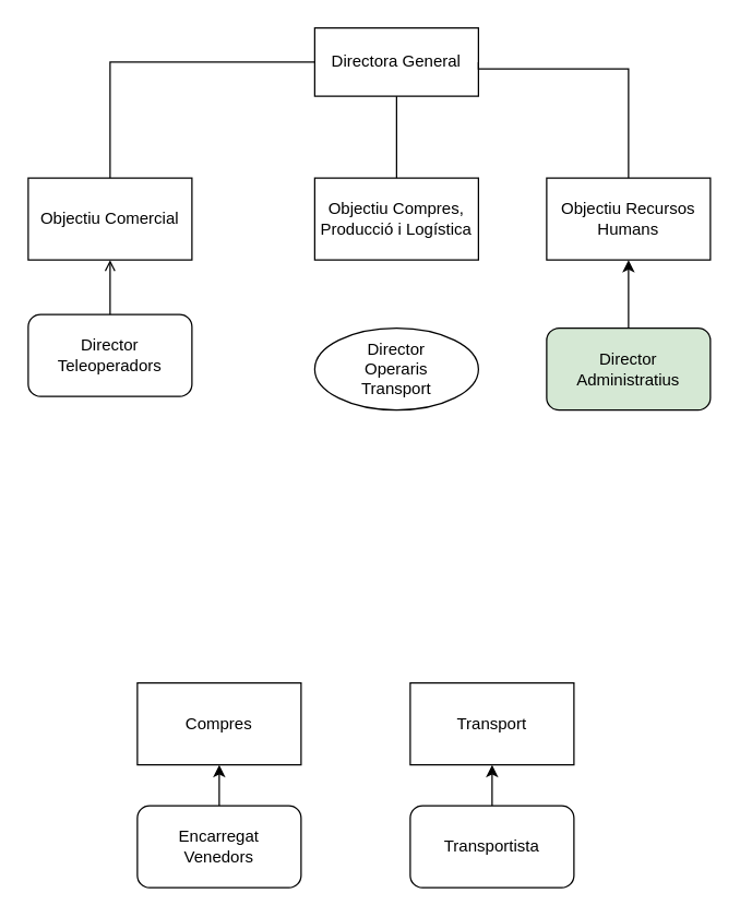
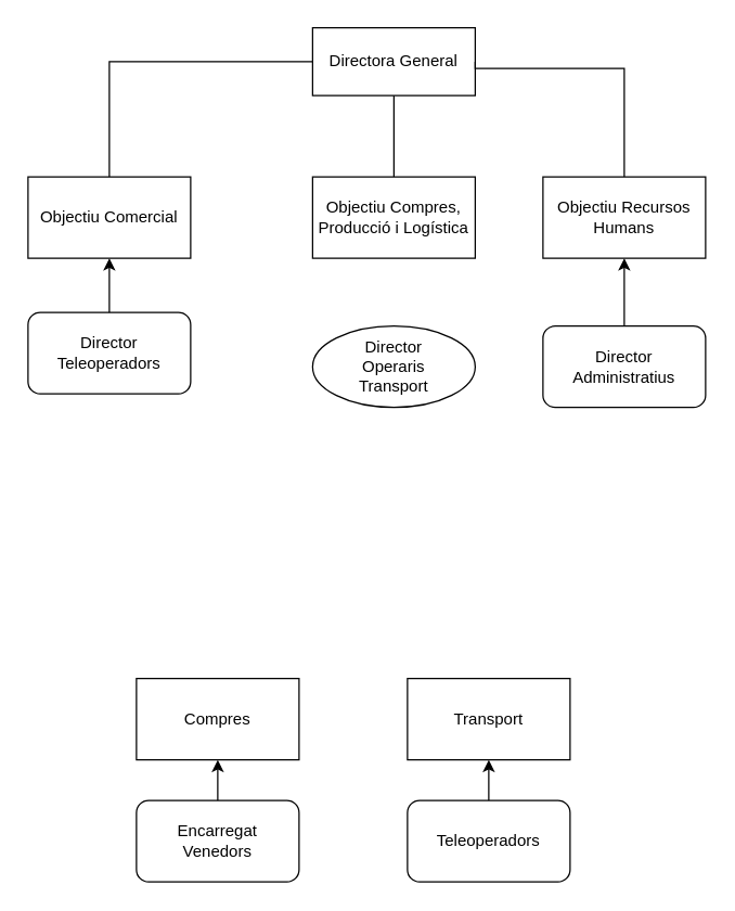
- <mxCell id="9" style="edgeStyle=orthogonalEdgeStyle;rounded=0;orthogonalLoop=1;jettySize=auto;html=1;entryX=0.5;entryY=1;entryDx=0;entryDy=0;endArrow=open;" edge="1" parent="1" source="10" target="4"><mxGeometry relative="1" as="geometry" /></mxCell>
+ <mxCell id="9" style="edgeStyle=orthogonalEdgeStyle;rounded=0;orthogonalLoop=1;jettySize=auto;html=1;entryX=0.5;entryY=1;entryDx=0;entryDy=0;" edge="1" parent="1" source="10" target="4"><mxGeometry relative="1" as="geometry" /></mxCell>
- <mxCell id="13" value="&lt;div&gt;Director&lt;/div&gt;Administratius" style="rounded=1;whiteSpace=wrap;html=1;fillColor=#d5e8d4;" vertex="1" parent="1"><mxGeometry x="400" y="240" width="120" height="60" as="geometry" /></mxCell>
+ <mxCell id="13" value="&lt;div&gt;Director&lt;/div&gt;Administratius" style="rounded=1;whiteSpace=wrap;html=1;" vertex="1" parent="1"><mxGeometry x="400" y="240" width="120" height="60" as="geometry" /></mxCell>
- <mxCell id="19" value="Transportista" style="rounded=1;whiteSpace=wrap;html=1;" vertex="1" parent="1"><mxGeometry x="300" y="590" width="120" height="60" as="geometry" /></mxCell>
+ <mxCell id="19" value="Teleoperadors" style="rounded=1;whiteSpace=wrap;html=1;" vertex="1" parent="1"><mxGeometry x="300" y="590" width="120" height="60" as="geometry" /></mxCell>
